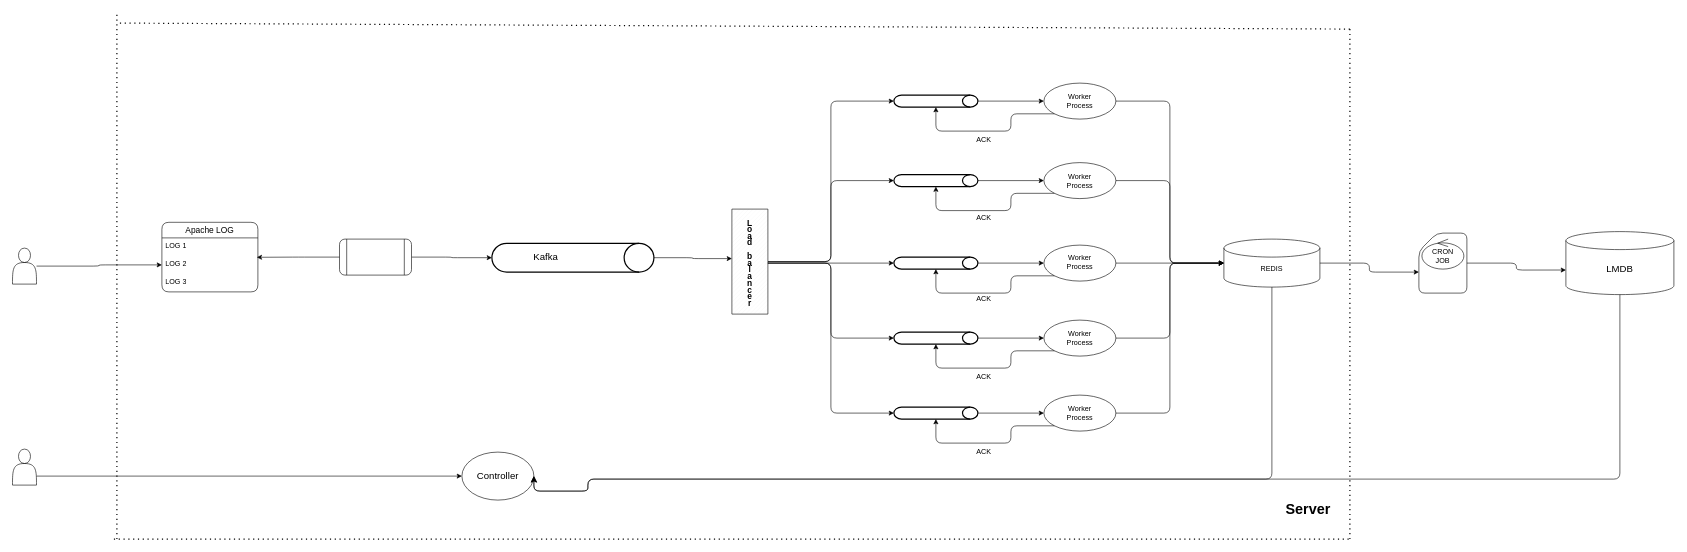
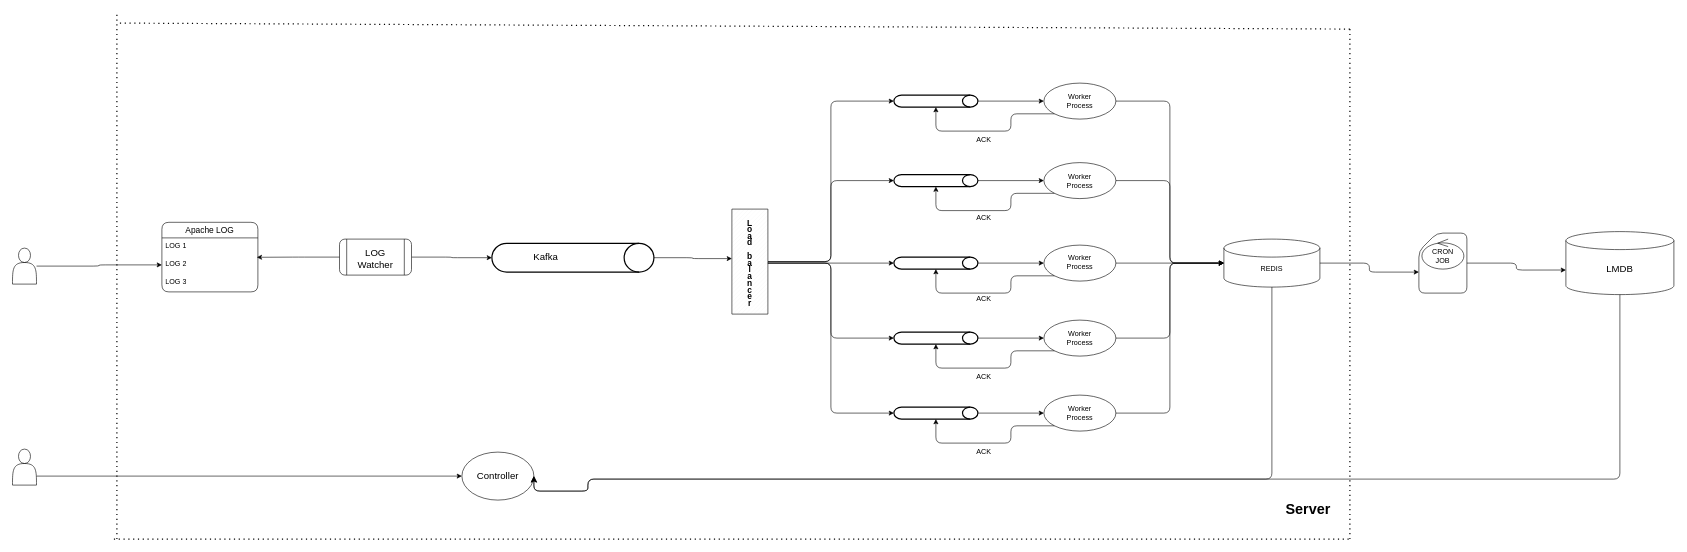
+ <mxCell id="72" value="LOG&lt;br style=&quot;font-size: 16px;&quot;&gt;Watcher" style="text;html=1;strokeColor=none;fillColor=none;align=center;verticalAlign=middle;whiteSpace=wrap;rounded=0;fontSize=16;" parent="1" vertex="1"><mxGeometry x="595" y="415" width="60" height="30" as="geometry" /></mxCell>
